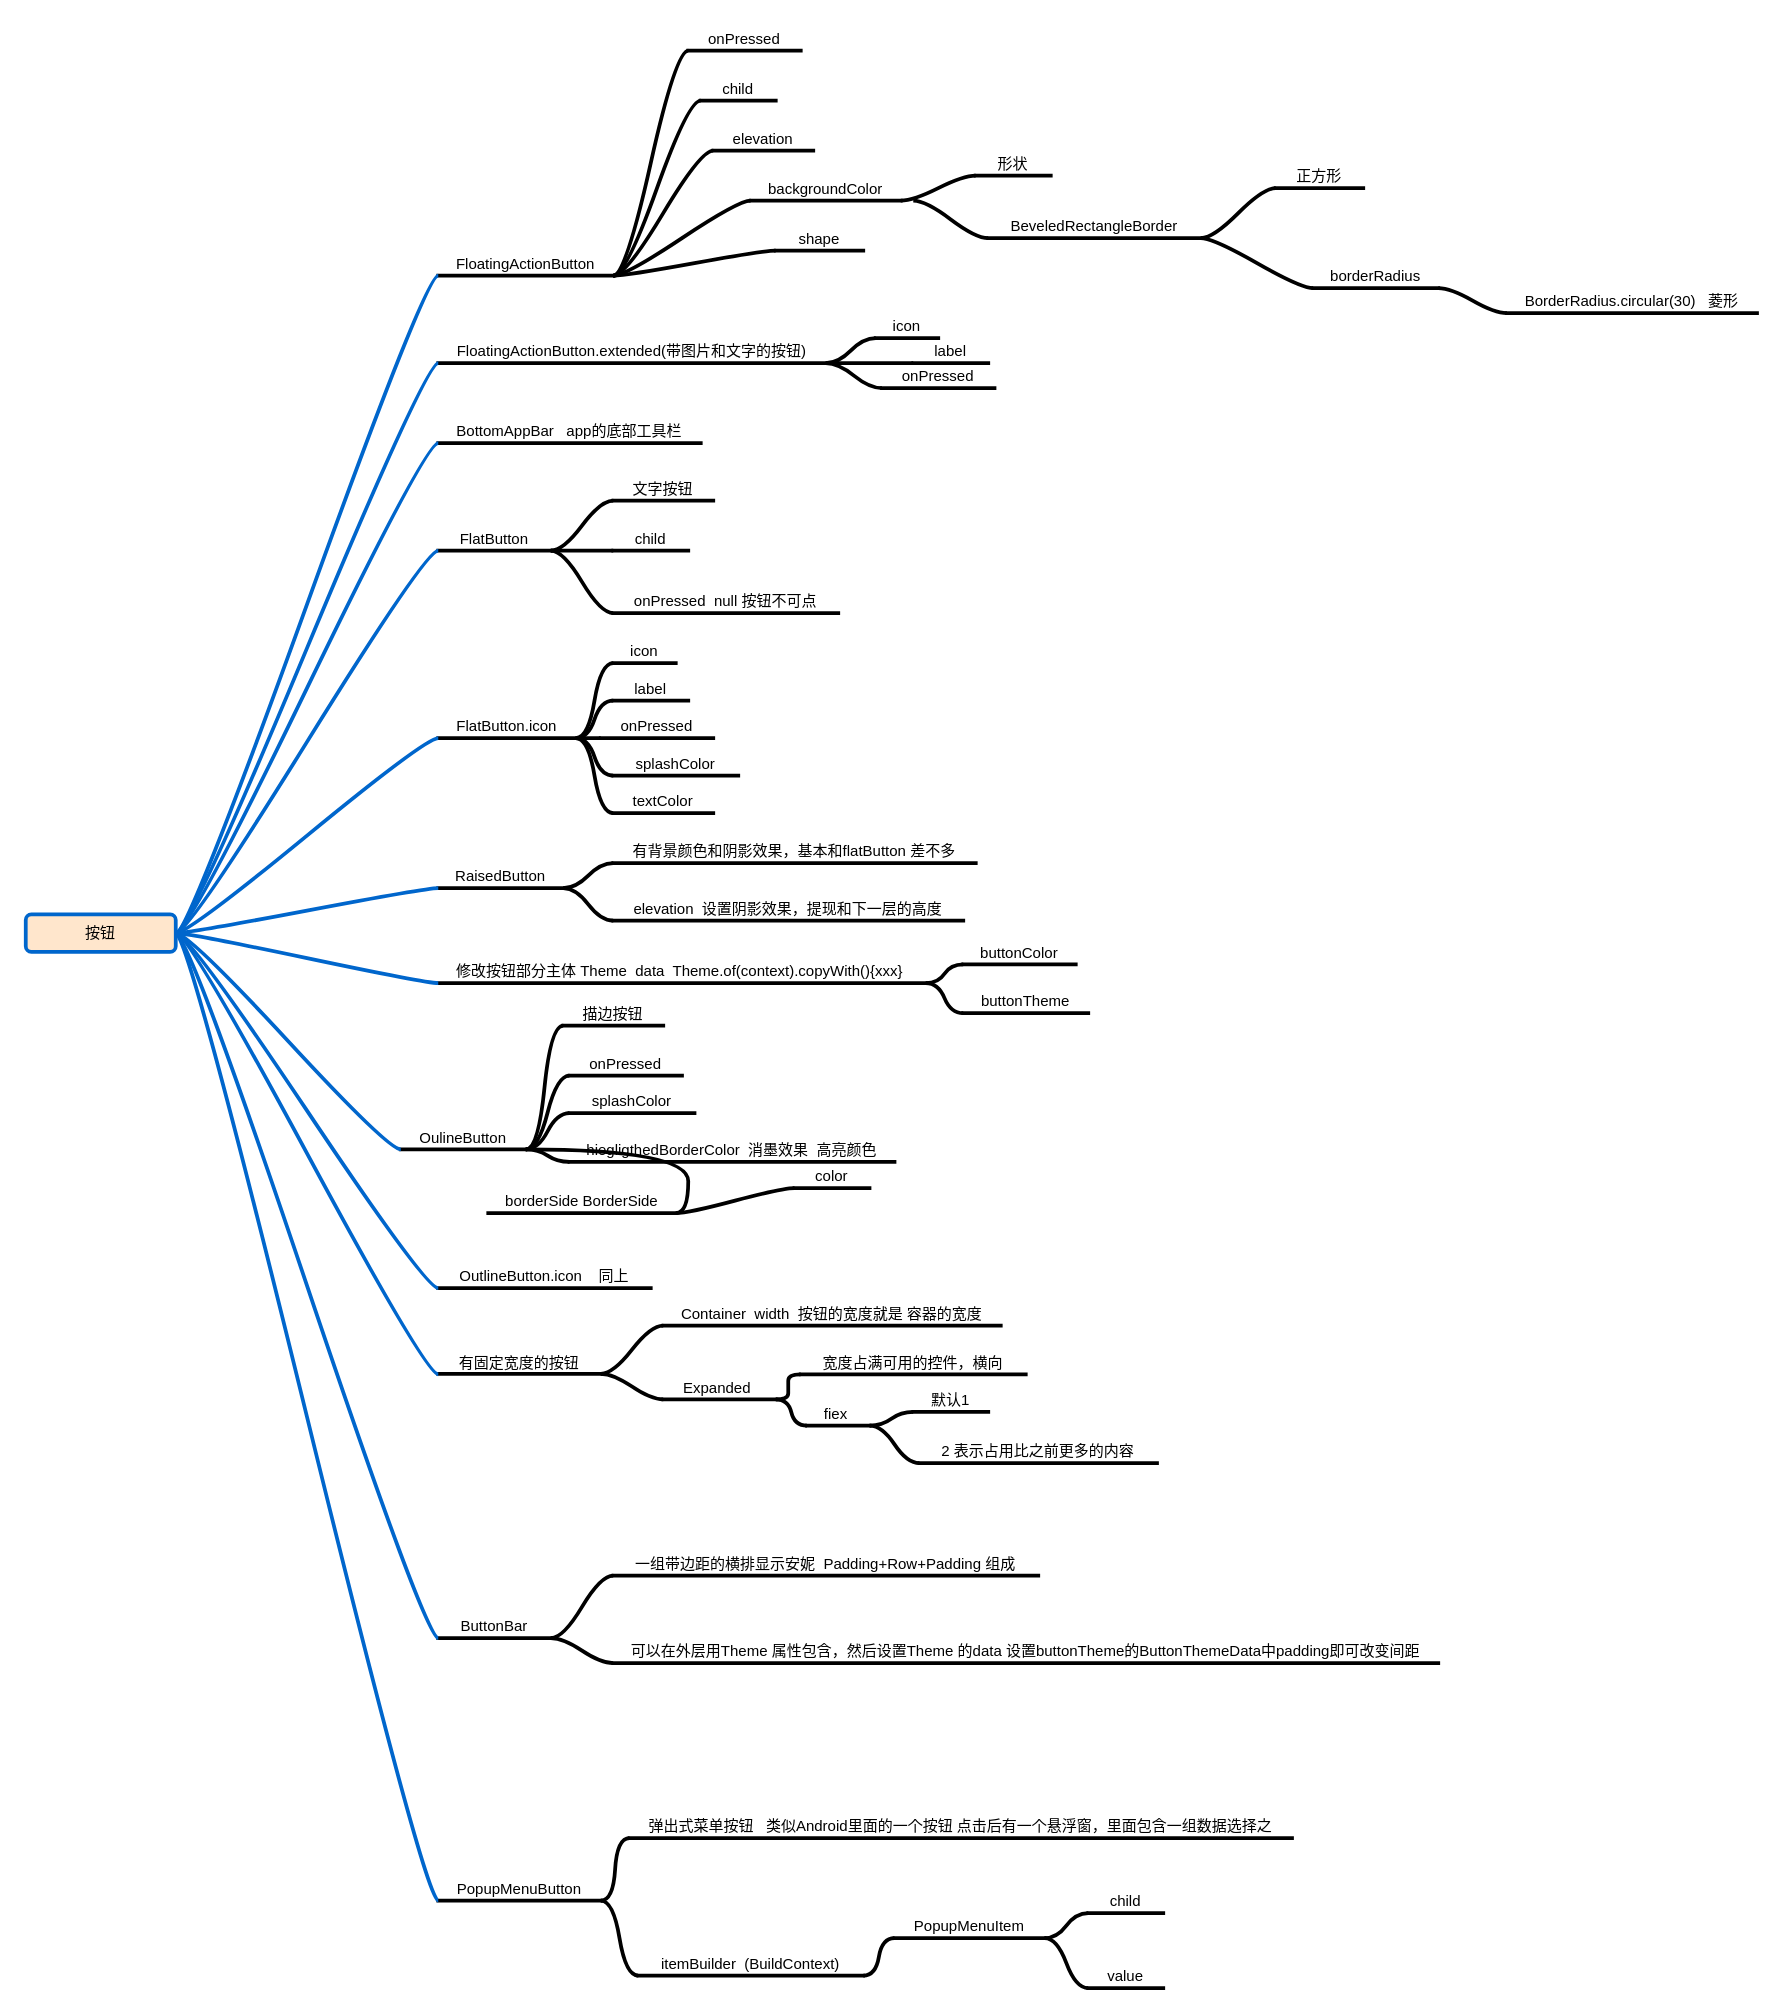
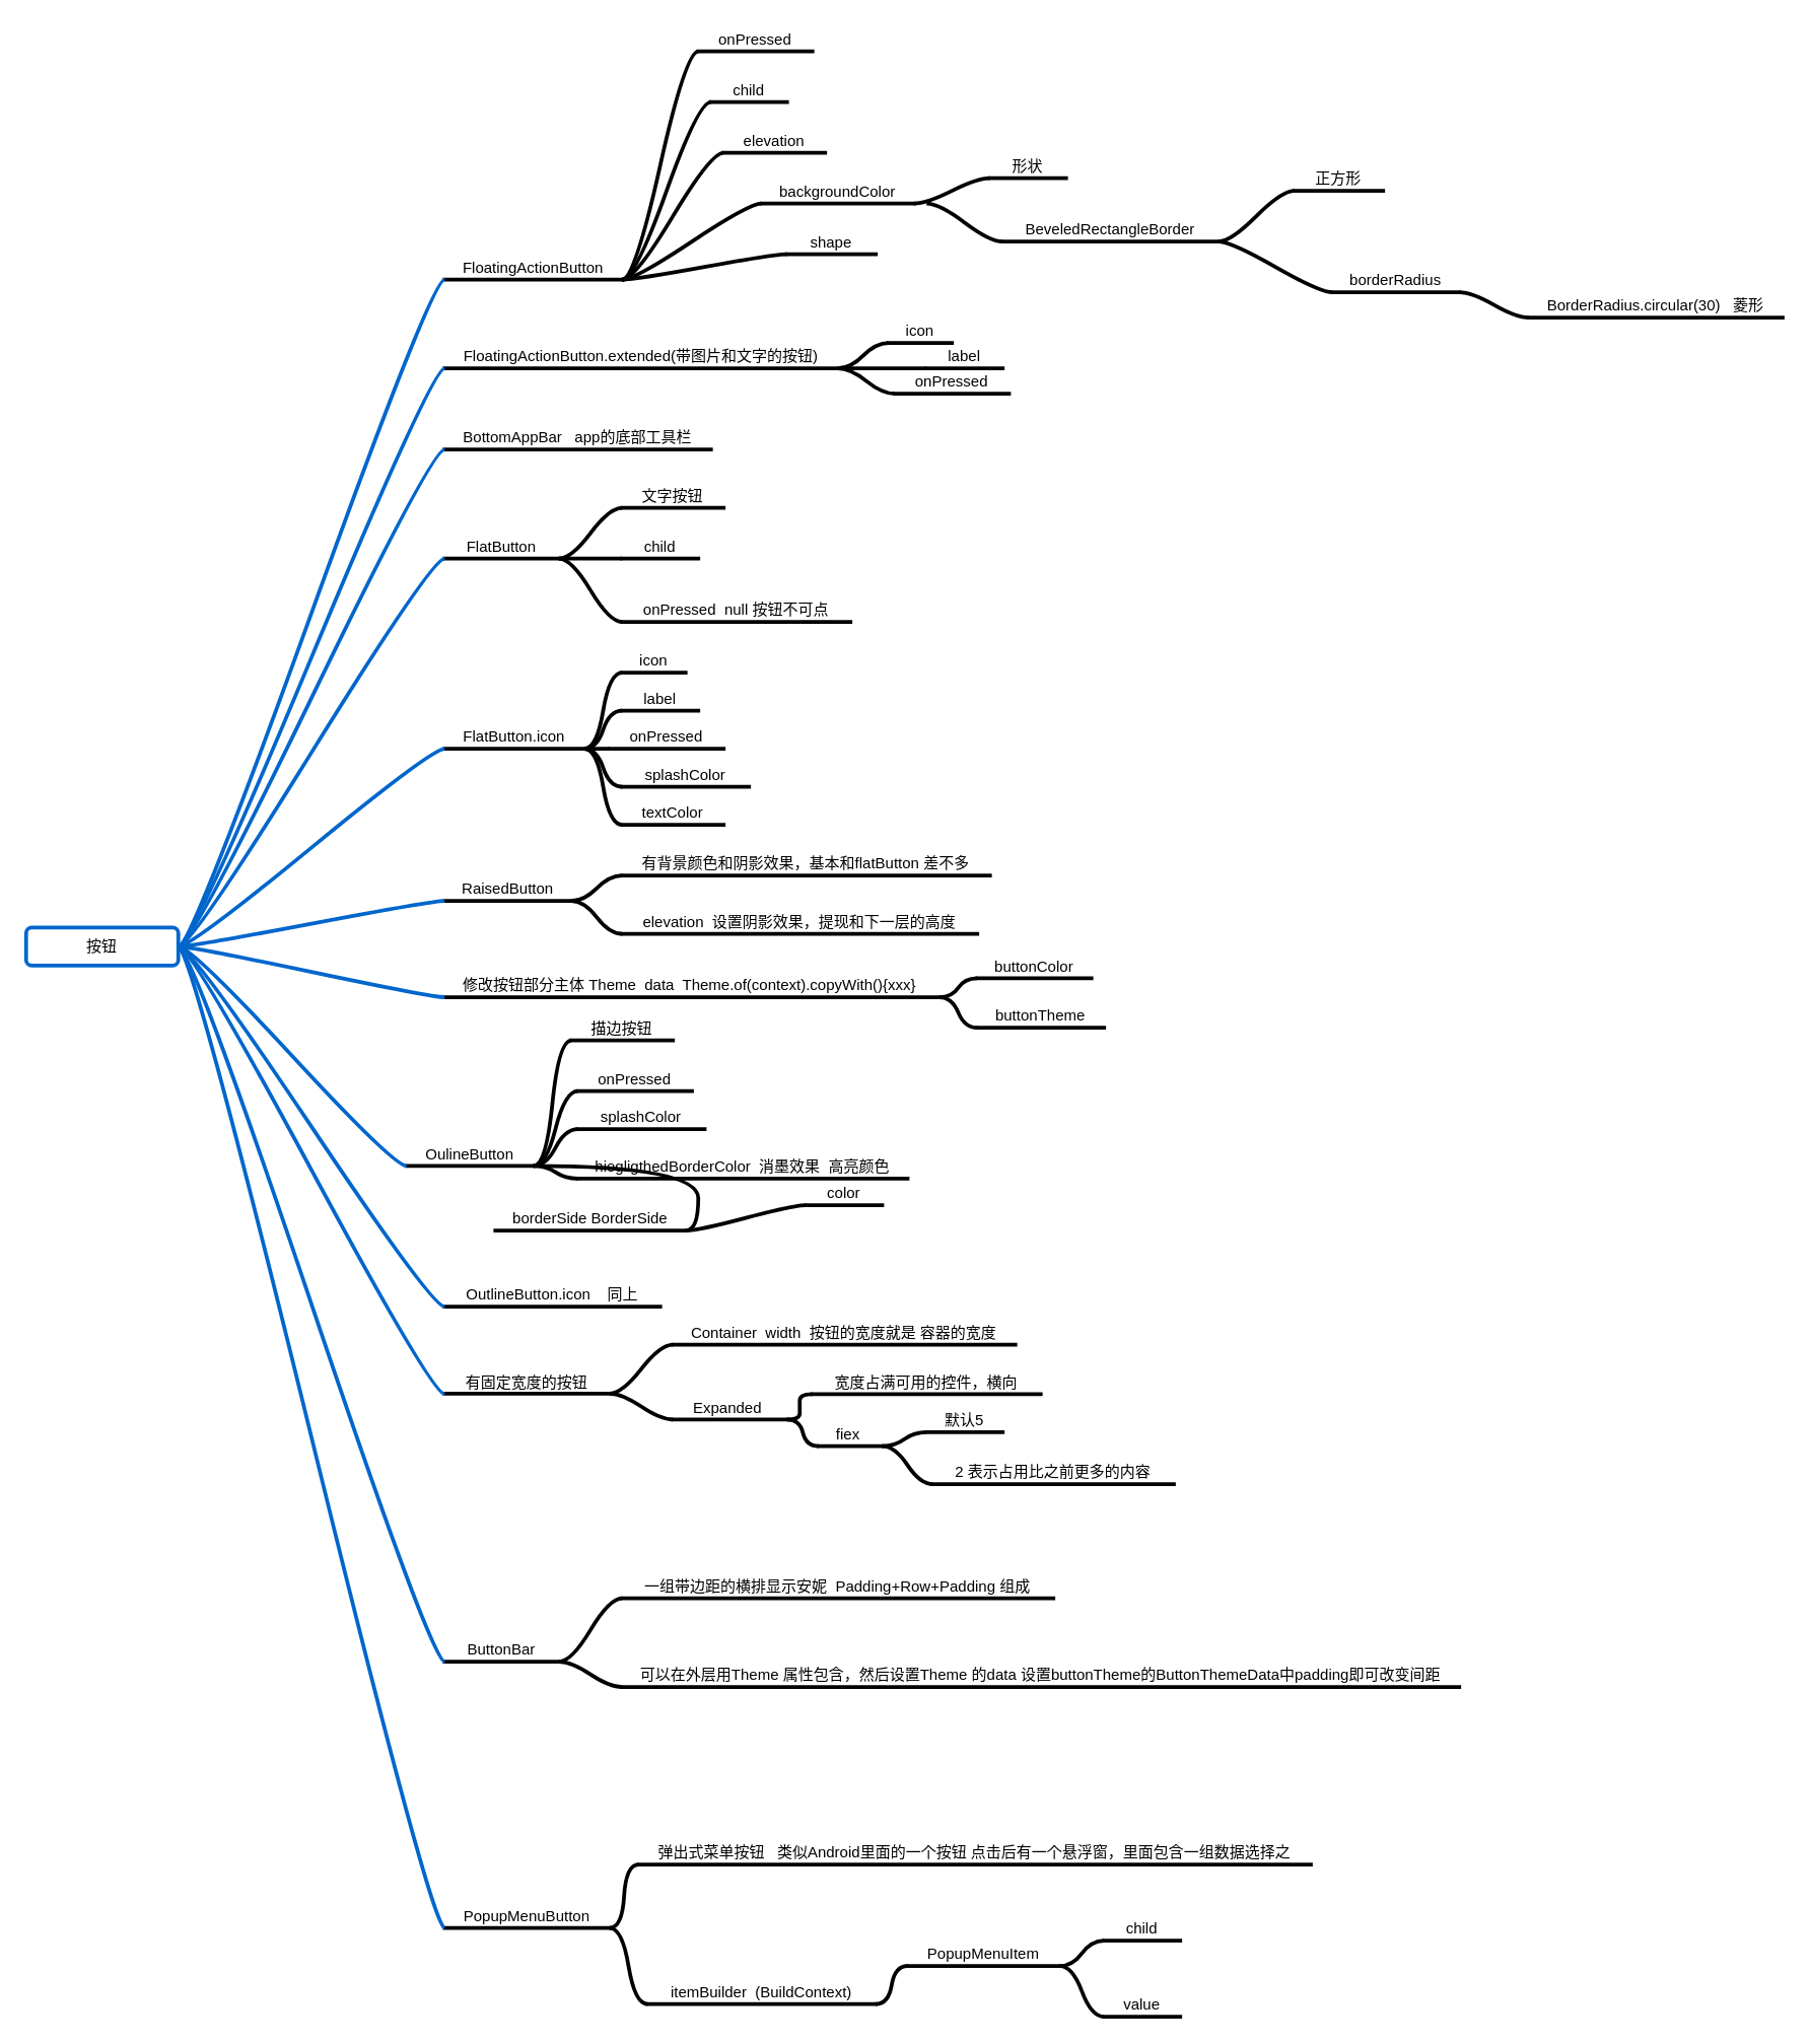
- <mxCell id="2" value="按钮" style="rounded=1;whiteSpace=wrap;html=1;strokeColor=#0066CC;strokeWidth=3;fillColor=#ffe6cc;" vertex="1" parent="1"><mxGeometry x="20" y="731" width="120" height="30" as="geometry" /></mxCell>
+ <mxCell id="2" value="按钮" style="rounded=1;whiteSpace=wrap;html=1;strokeColor=#0066CC;strokeWidth=3;" vertex="1" parent="1"><mxGeometry x="20" y="731" width="120" height="30" as="geometry" /></mxCell>
- <mxCell id="93" value="默认1" style="whiteSpace=wrap;html=1;shape=partialRectangle;top=0;left=0;bottom=1;right=0;points=[[0,1],[1,1]];strokeColor=#000000;fillColor=none;align=center;verticalAlign=bottom;routingCenterY=0.5;snapToPoint=1;container=1;recursiveResize=0;autosize=1;treeFolding=1;treeMoving=1;strokeWidth=3;" vertex="1" parent="1"><mxGeometry x="730" y="1109" width="60" height="20" as="geometry" /></mxCell>
+ <mxCell id="93" value="默认5" style="whiteSpace=wrap;html=1;shape=partialRectangle;top=0;left=0;bottom=1;right=0;points=[[0,1],[1,1]];strokeColor=#000000;fillColor=none;align=center;verticalAlign=bottom;routingCenterY=0.5;snapToPoint=1;container=1;recursiveResize=0;autosize=1;treeFolding=1;treeMoving=1;strokeWidth=3;" vertex="1" parent="1"><mxGeometry x="730" y="1109" width="60" height="20" as="geometry" /></mxCell>
